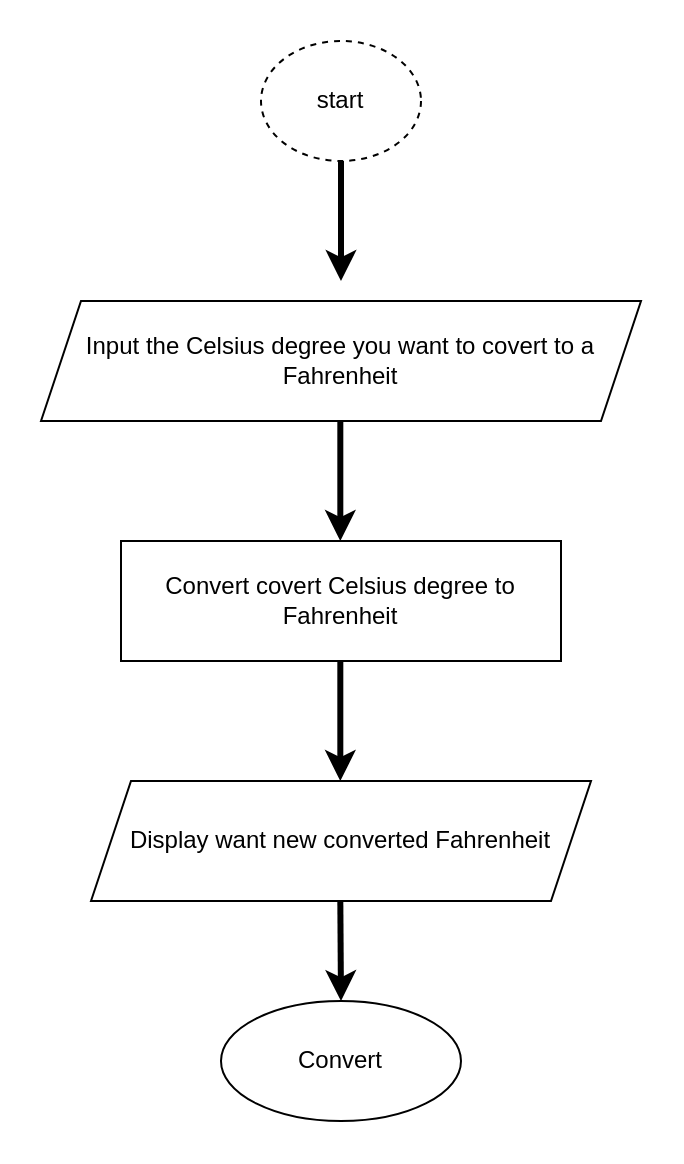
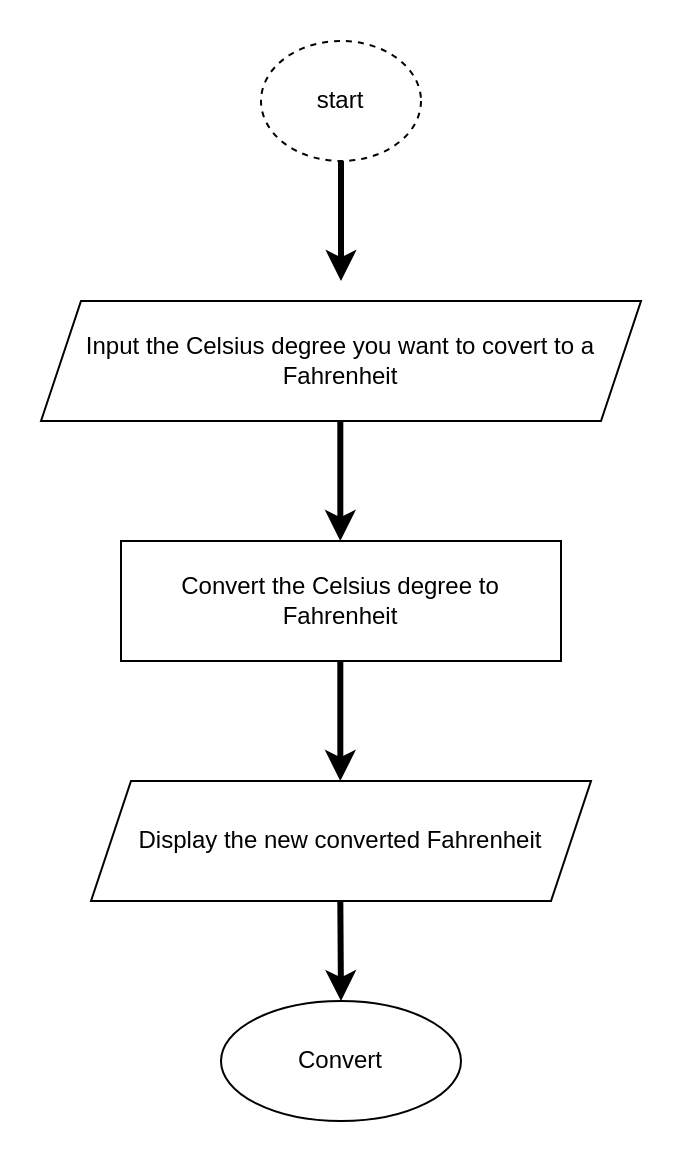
- <mxCell id="5" value="Convert covert Celsius degree to Fahrenheit" style="rounded=0;whiteSpace=wrap;html=1;" vertex="1" parent="1"><mxGeometry x="60" y="270" width="220" height="60" as="geometry" /></mxCell>
+ <mxCell id="5" value="Convert the Celsius degree to Fahrenheit" style="rounded=0;whiteSpace=wrap;html=1;" vertex="1" parent="1"><mxGeometry x="60" y="270" width="220" height="60" as="geometry" /></mxCell>
- <mxCell id="8" value="Display want new converted Fahrenheit" style="shape=parallelogram;perimeter=parallelogramPerimeter;whiteSpace=wrap;html=1;fixedSize=1;" vertex="1" parent="1"><mxGeometry x="45" y="390" width="250" height="60" as="geometry" /></mxCell>
+ <mxCell id="8" value="Display the new converted Fahrenheit" style="shape=parallelogram;perimeter=parallelogramPerimeter;whiteSpace=wrap;html=1;fixedSize=1;" vertex="1" parent="1"><mxGeometry x="45" y="390" width="250" height="60" as="geometry" /></mxCell>
